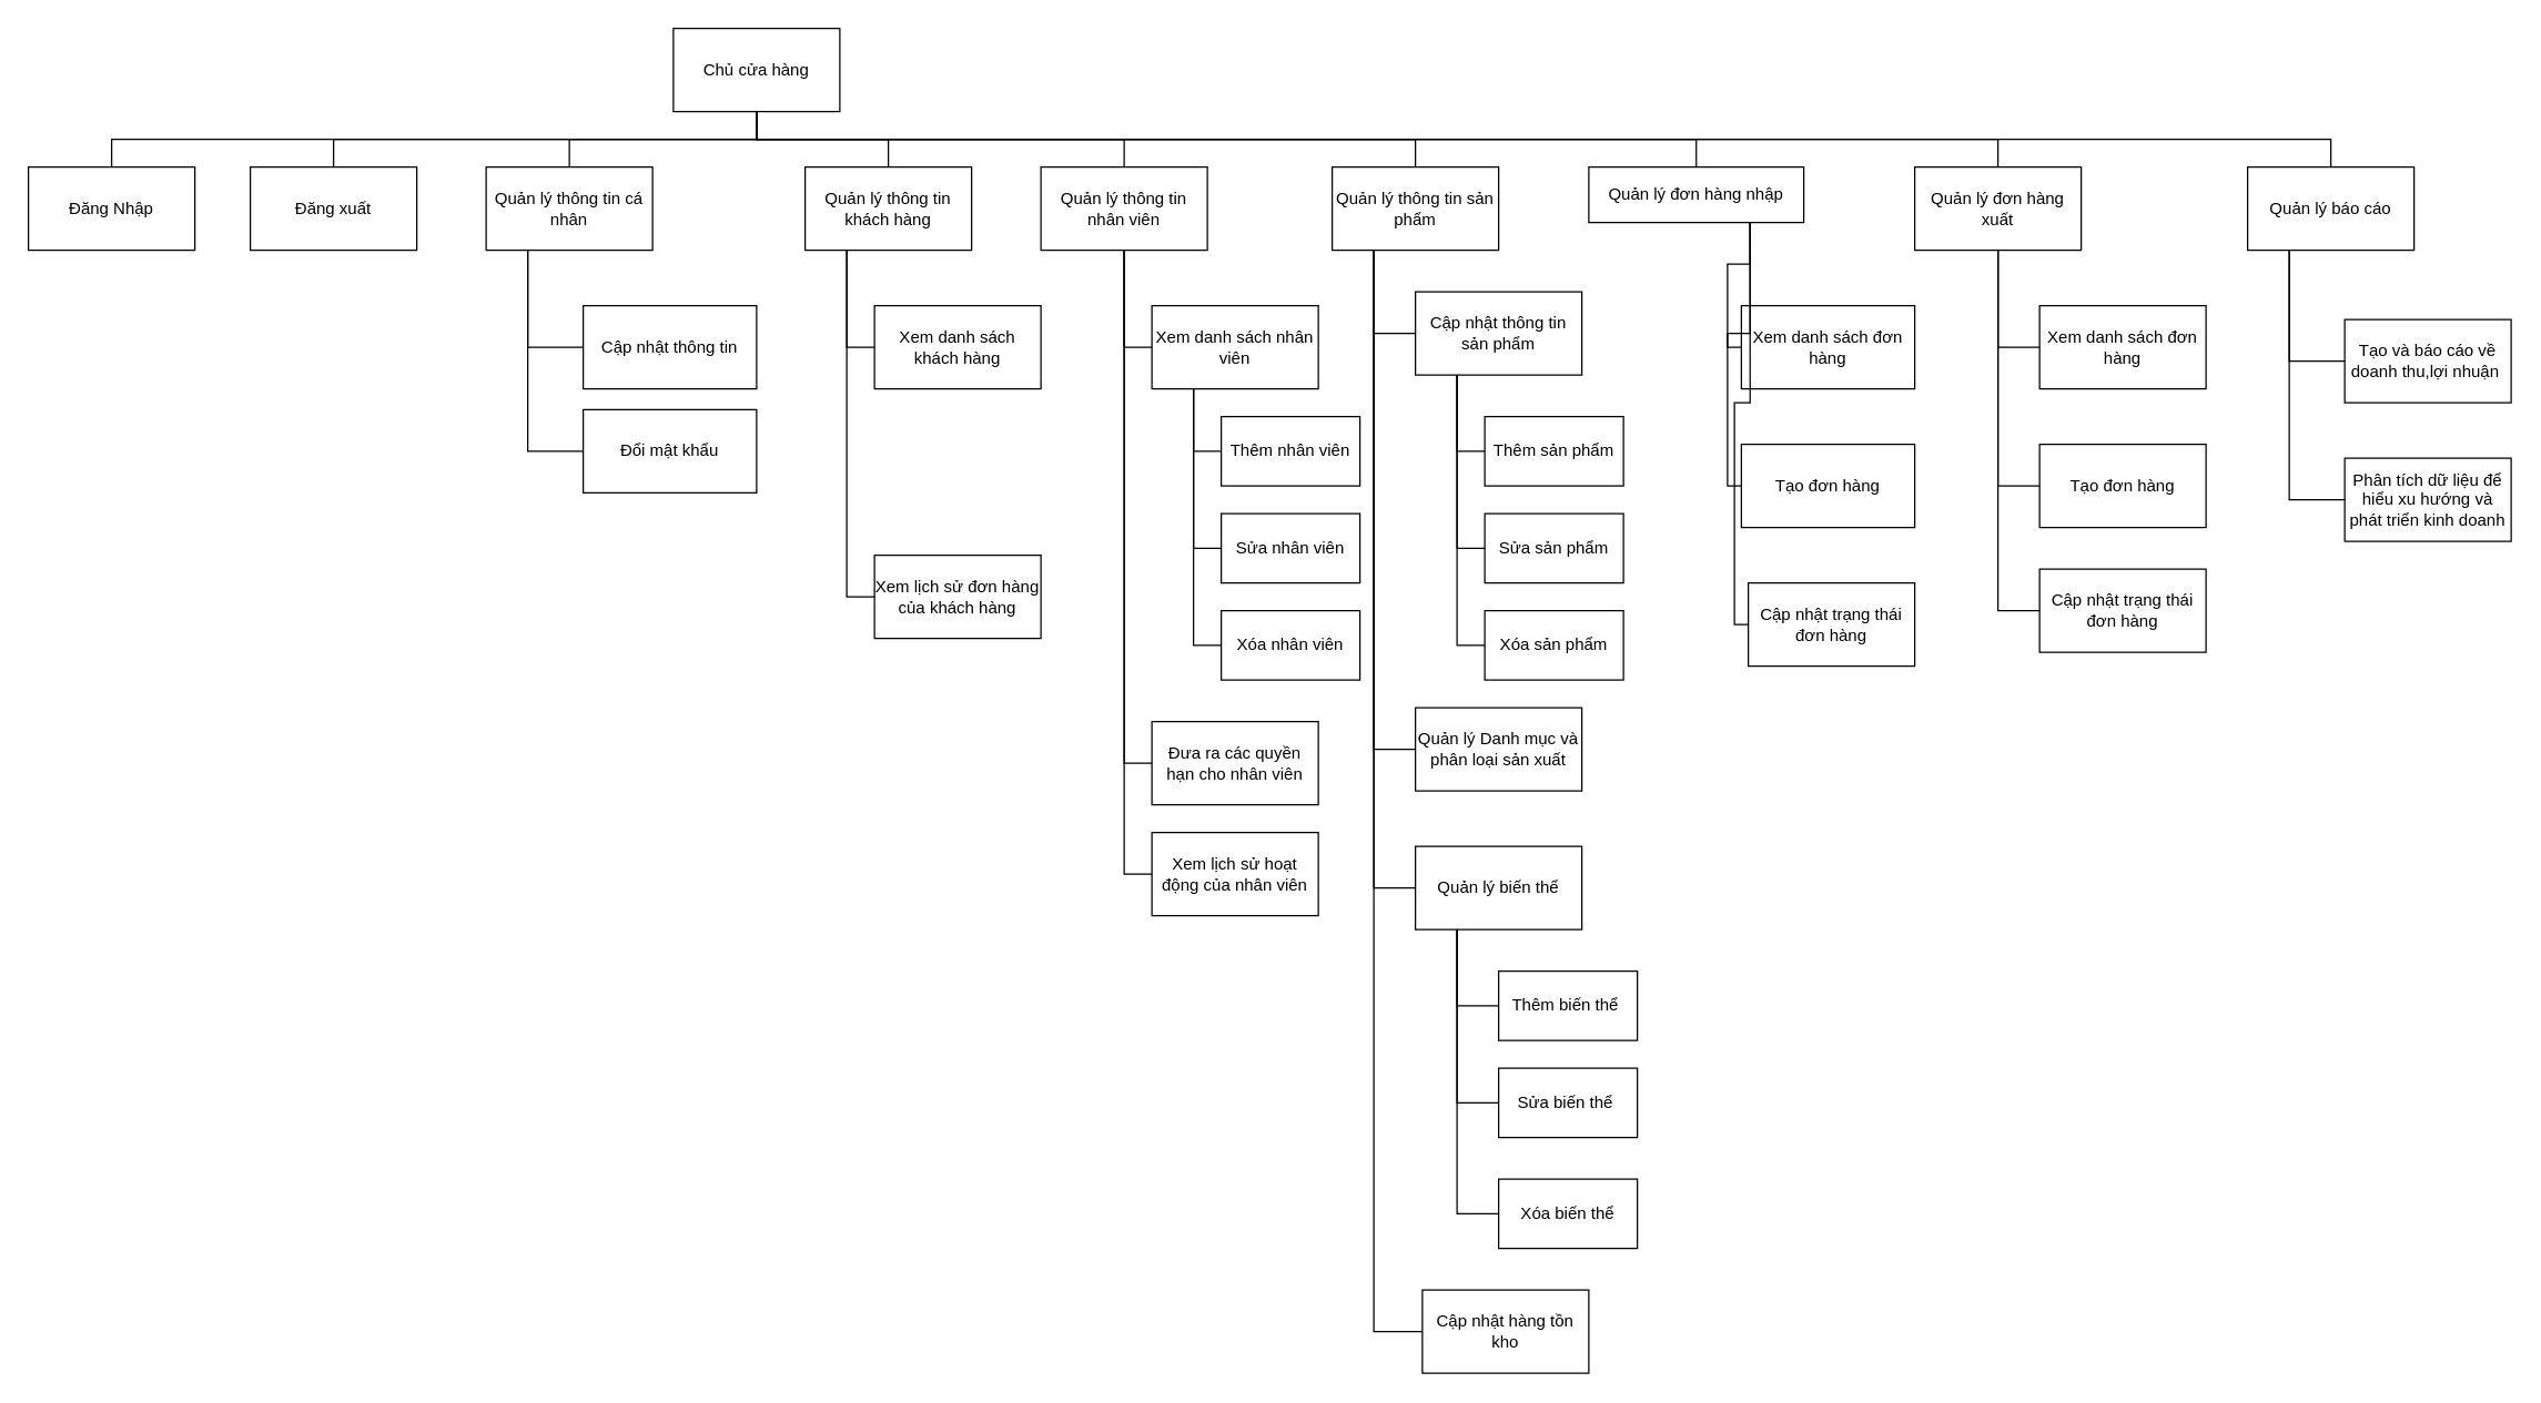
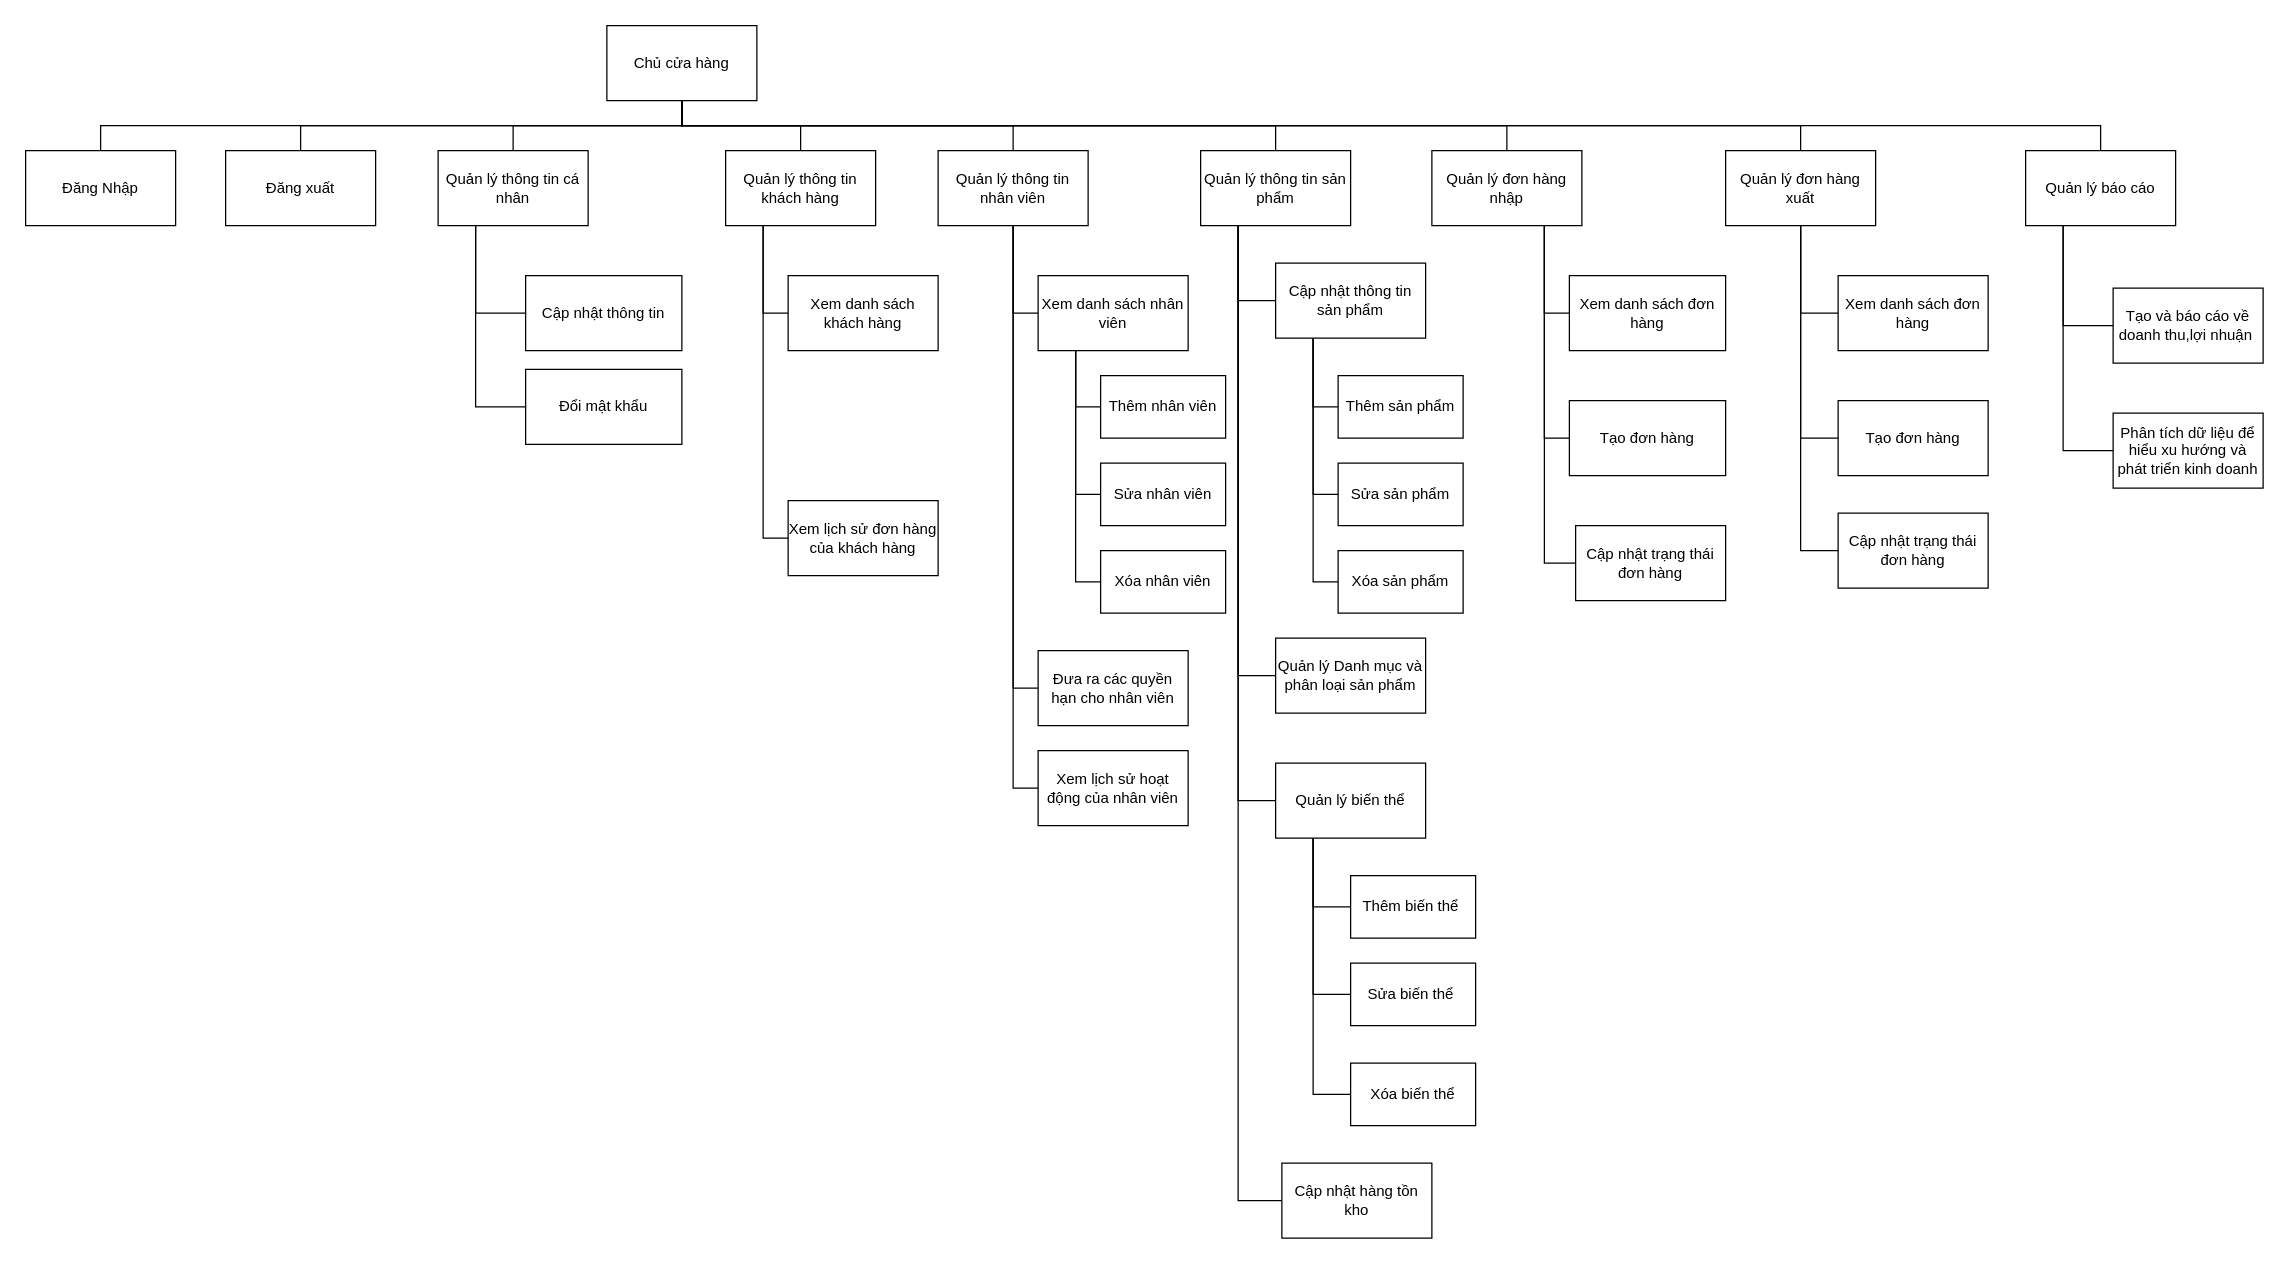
- <mxCell id="15" value="Quản lý đơn hàng nhập" style="rounded=0;whiteSpace=wrap;html=1;" parent="1" vertex="1"><mxGeometry x="1145" y="120" width="155" height="40" as="geometry" /></mxCell>
+ <mxCell id="15" value="Quản lý đơn hàng nhập" style="rounded=0;whiteSpace=wrap;html=1;" parent="1" vertex="1"><mxGeometry x="1145" y="120" width="120" height="60" as="geometry" /></mxCell>
- <mxCell id="49" value="Quản lý Danh mục và phân loại sản xuất" style="rounded=0;whiteSpace=wrap;html=1;" parent="1" vertex="1"><mxGeometry x="1020" y="510" width="120" height="60" as="geometry" /></mxCell>
+ <mxCell id="49" value="Quản lý Danh mục và phân loại sản phẩm" style="rounded=0;whiteSpace=wrap;html=1;" parent="1" vertex="1"><mxGeometry x="1020" y="510" width="120" height="60" as="geometry" /></mxCell>
